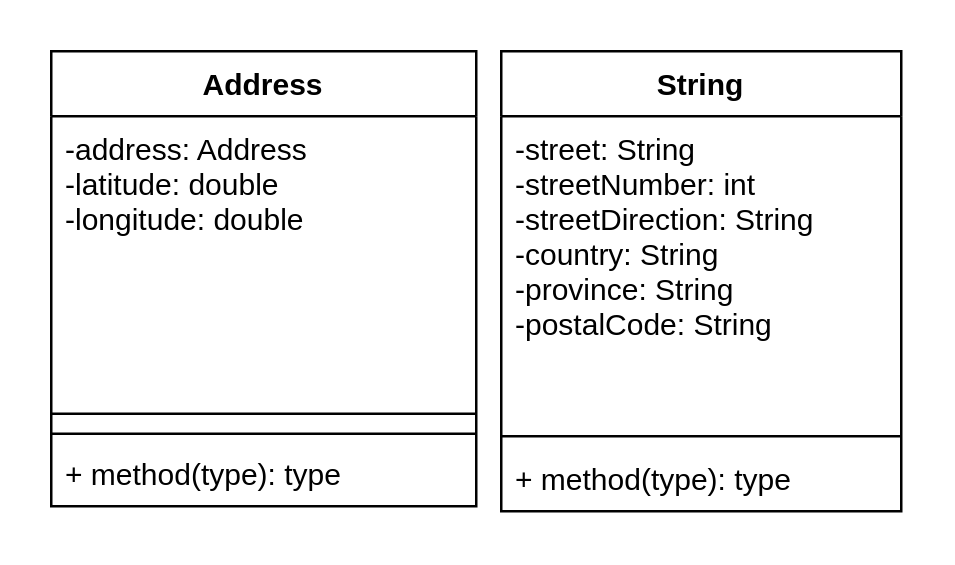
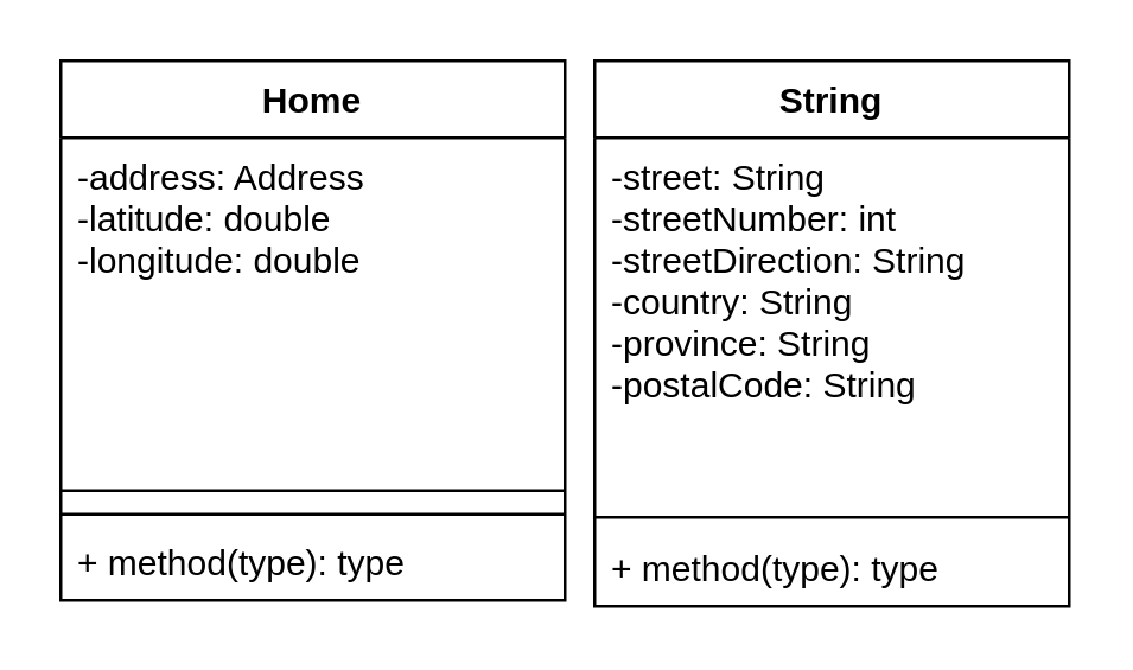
- <mxCell id="2" value="Address" style="swimlane;fontStyle=1;align=center;verticalAlign=top;childLayout=stackLayout;horizontal=1;startSize=26;horizontalStack=0;resizeParent=1;resizeParentMax=0;resizeLast=0;collapsible=1;marginBottom=0;" vertex="1" parent="1"><mxGeometry x="20" y="20" width="170" height="182" as="geometry" /></mxCell>
+ <mxCell id="2" value="Home" style="swimlane;fontStyle=1;align=center;verticalAlign=top;childLayout=stackLayout;horizontal=1;startSize=26;horizontalStack=0;resizeParent=1;resizeParentMax=0;resizeLast=0;collapsible=1;marginBottom=0;" vertex="1" parent="1"><mxGeometry x="20" y="20" width="170" height="182" as="geometry" /></mxCell>
